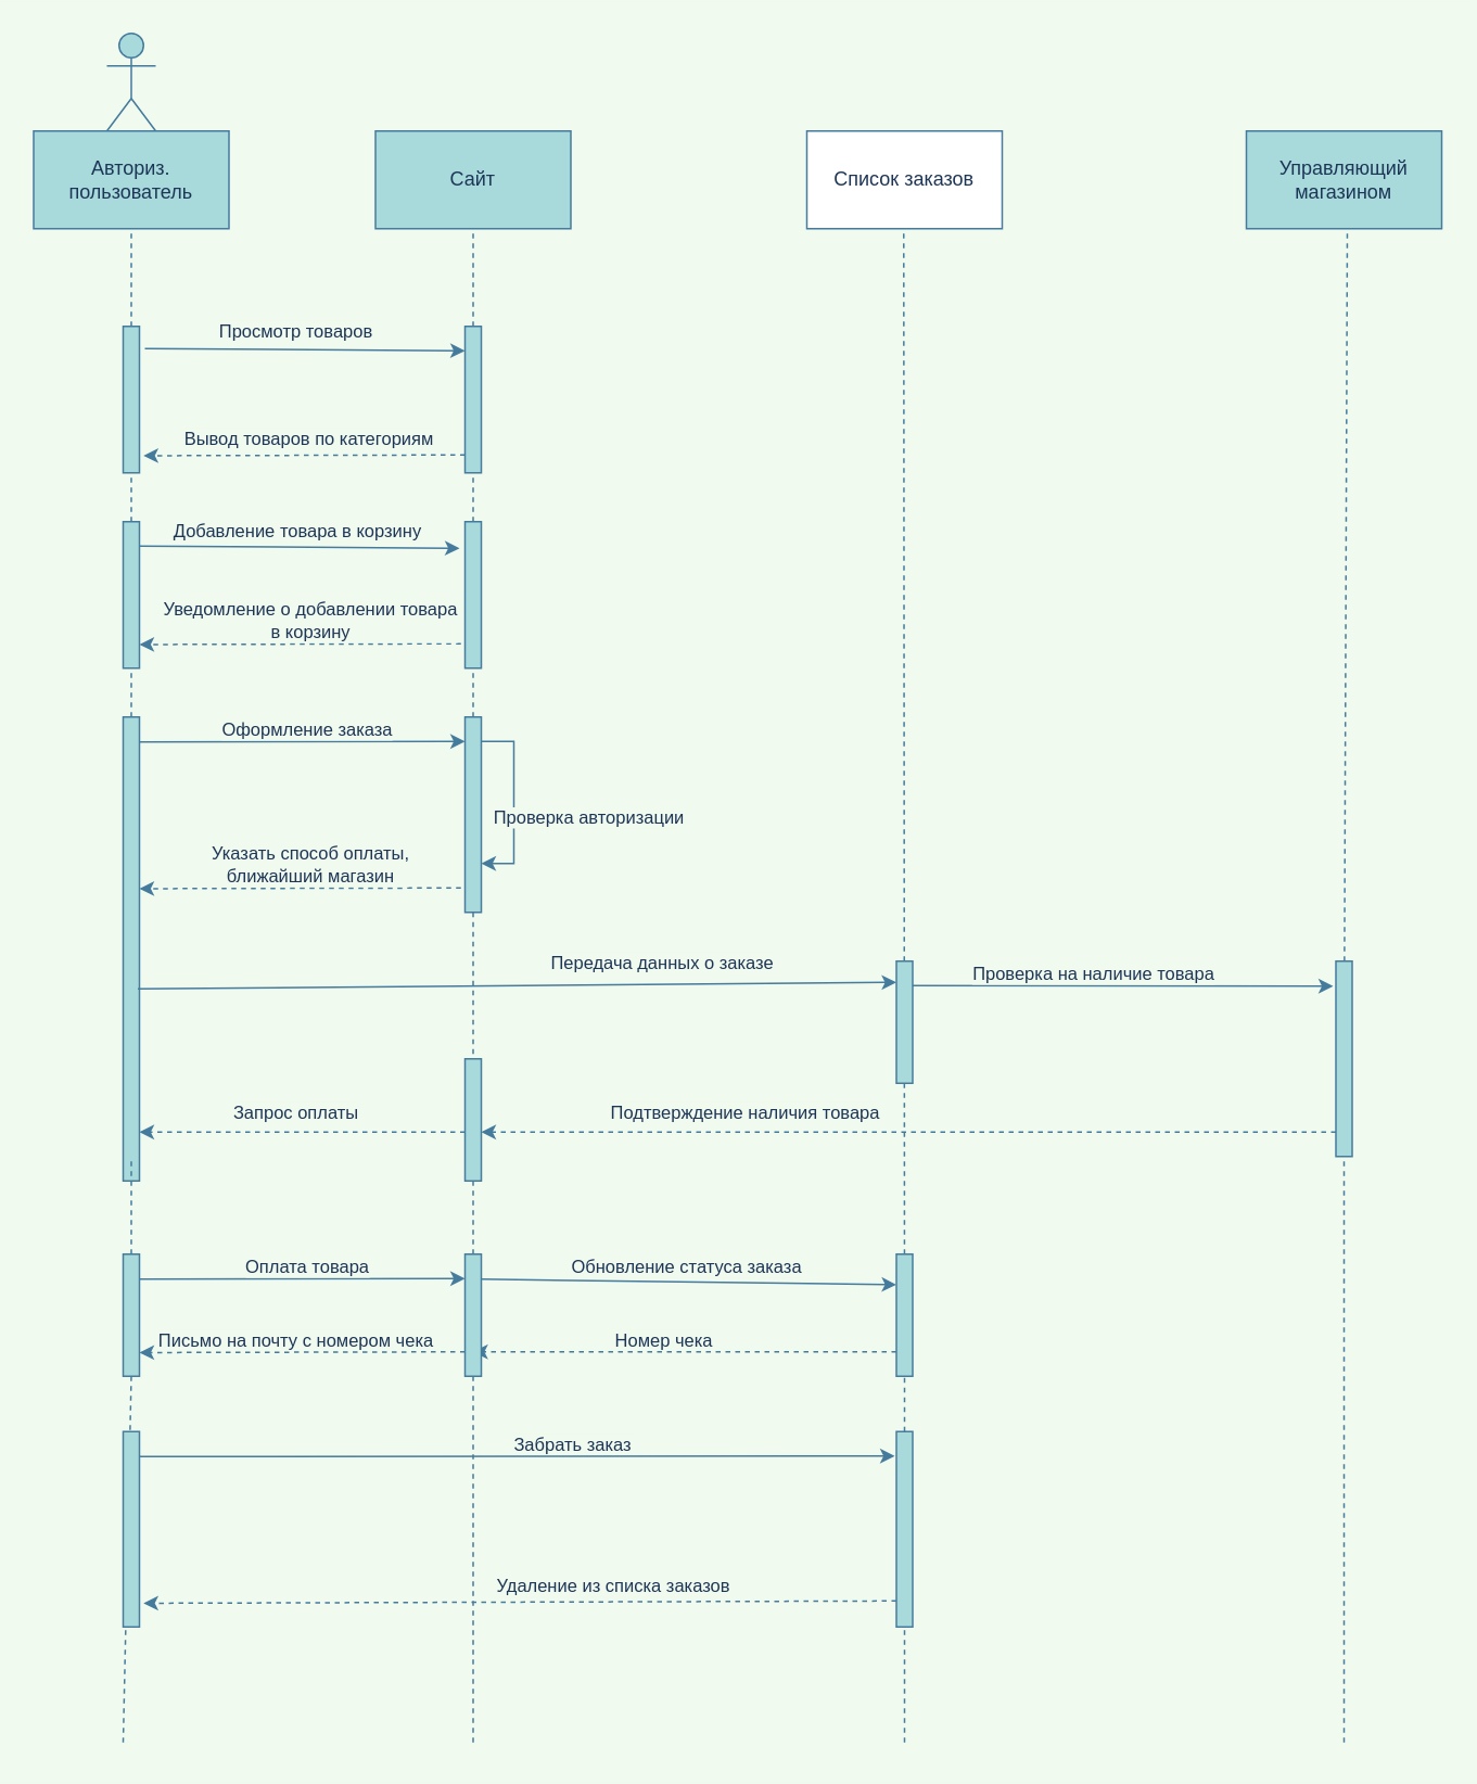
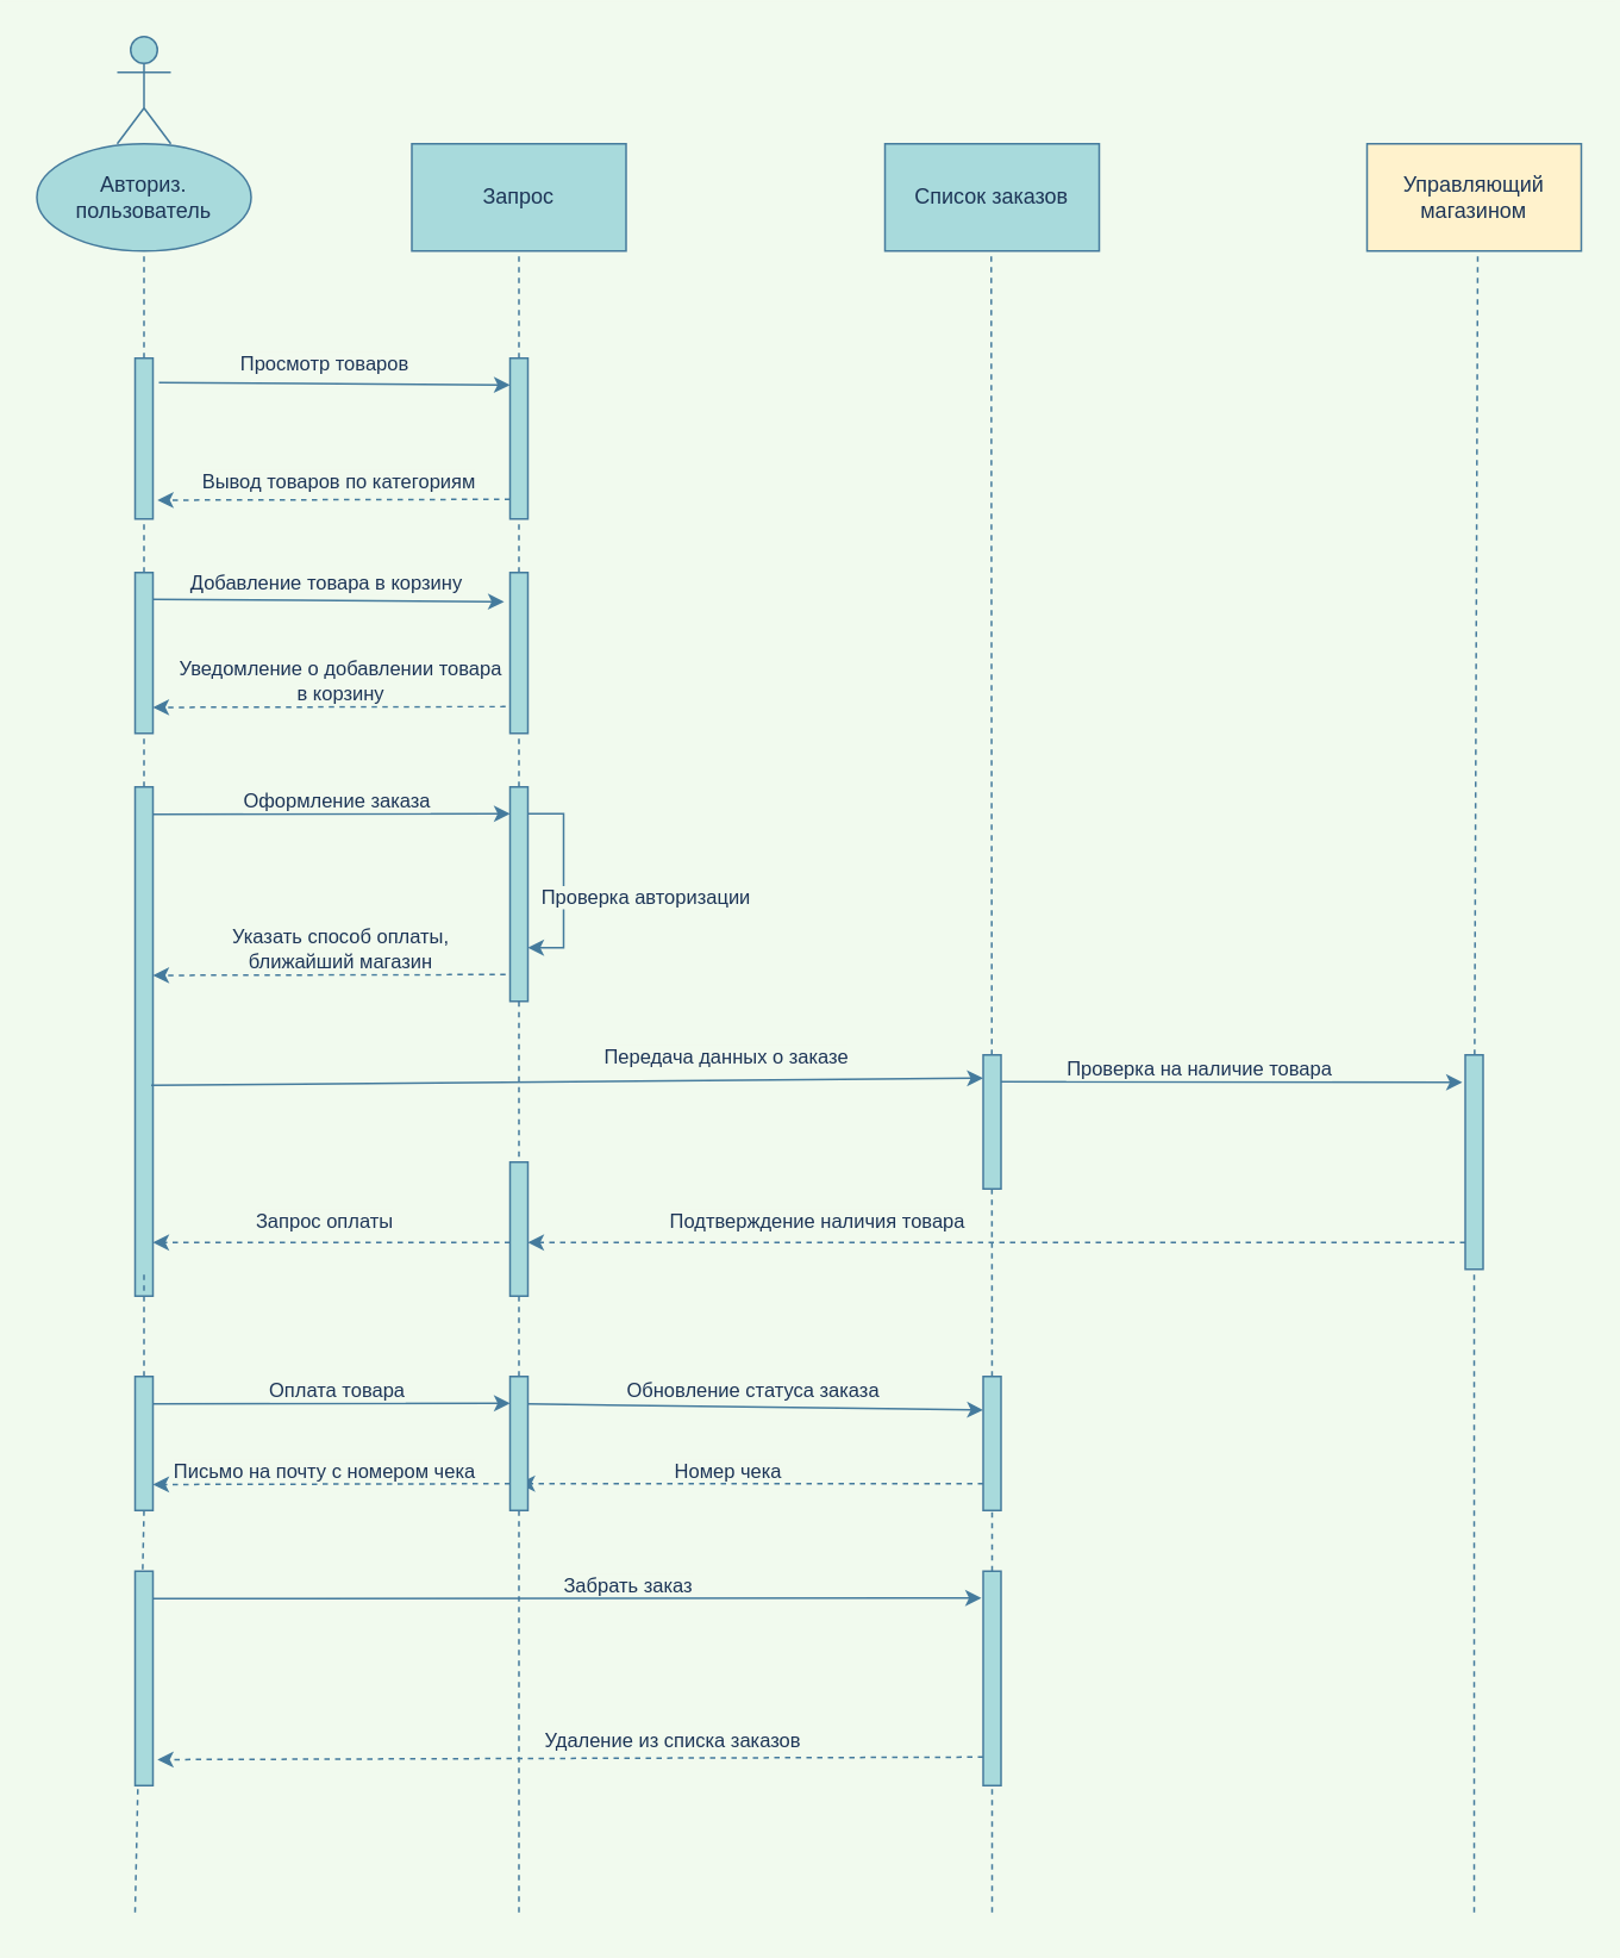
- <mxCell id="2" value="Авториз. пользователь" style="rounded=0;whiteSpace=wrap;html=1;fillColor=#A8DADC;strokeColor=#457B9D;fontColor=#1D3557;" parent="1" vertex="1"><mxGeometry x="20" y="80" width="120" height="60" as="geometry" /></mxCell>
+ <mxCell id="2" value="Авториз. пользователь" style="ellipse;whiteSpace=wrap;html=1;fillColor=#A8DADC;strokeColor=#457B9D;fontColor=#1D3557;" parent="1" vertex="1"><mxGeometry x="20" y="80" width="120" height="60" as="geometry" /></mxCell>
- <mxCell id="5" value="Сайт" style="rounded=0;whiteSpace=wrap;html=1;fillColor=#A8DADC;strokeColor=#457B9D;fontColor=#1D3557;" parent="1" vertex="1"><mxGeometry x="230" y="80" width="120" height="60" as="geometry" /></mxCell>
+ <mxCell id="5" value="Запрос" style="rounded=0;whiteSpace=wrap;html=1;fillColor=#A8DADC;strokeColor=#457B9D;fontColor=#1D3557;" parent="1" vertex="1"><mxGeometry x="230" y="80" width="120" height="60" as="geometry" /></mxCell>
- <mxCell id="52" value="Список заказов" style="rounded=0;whiteSpace=wrap;html=1;fillColor=#ffffff;strokeColor=#457B9D;fontColor=#1D3557;" parent="1" vertex="1"><mxGeometry x="495" y="80" width="120" height="60" as="geometry" /></mxCell>
+ <mxCell id="52" value="Список заказов" style="rounded=0;whiteSpace=wrap;html=1;fillColor=#A8DADC;strokeColor=#457B9D;fontColor=#1D3557;" parent="1" vertex="1"><mxGeometry x="495" y="80" width="120" height="60" as="geometry" /></mxCell>
- <mxCell id="38" value="Управляющий магазином" style="rounded=0;whiteSpace=wrap;html=1;fillColor=#A8DADC;strokeColor=#457B9D;fontColor=#1D3557;" parent="1" vertex="1"><mxGeometry x="765" y="80" width="120" height="60" as="geometry" /></mxCell>
+ <mxCell id="38" value="Управляющий магазином" style="rounded=0;whiteSpace=wrap;html=1;fillColor=#fff2cc;strokeColor=#457B9D;fontColor=#1D3557;" parent="1" vertex="1"><mxGeometry x="765" y="80" width="120" height="60" as="geometry" /></mxCell>
